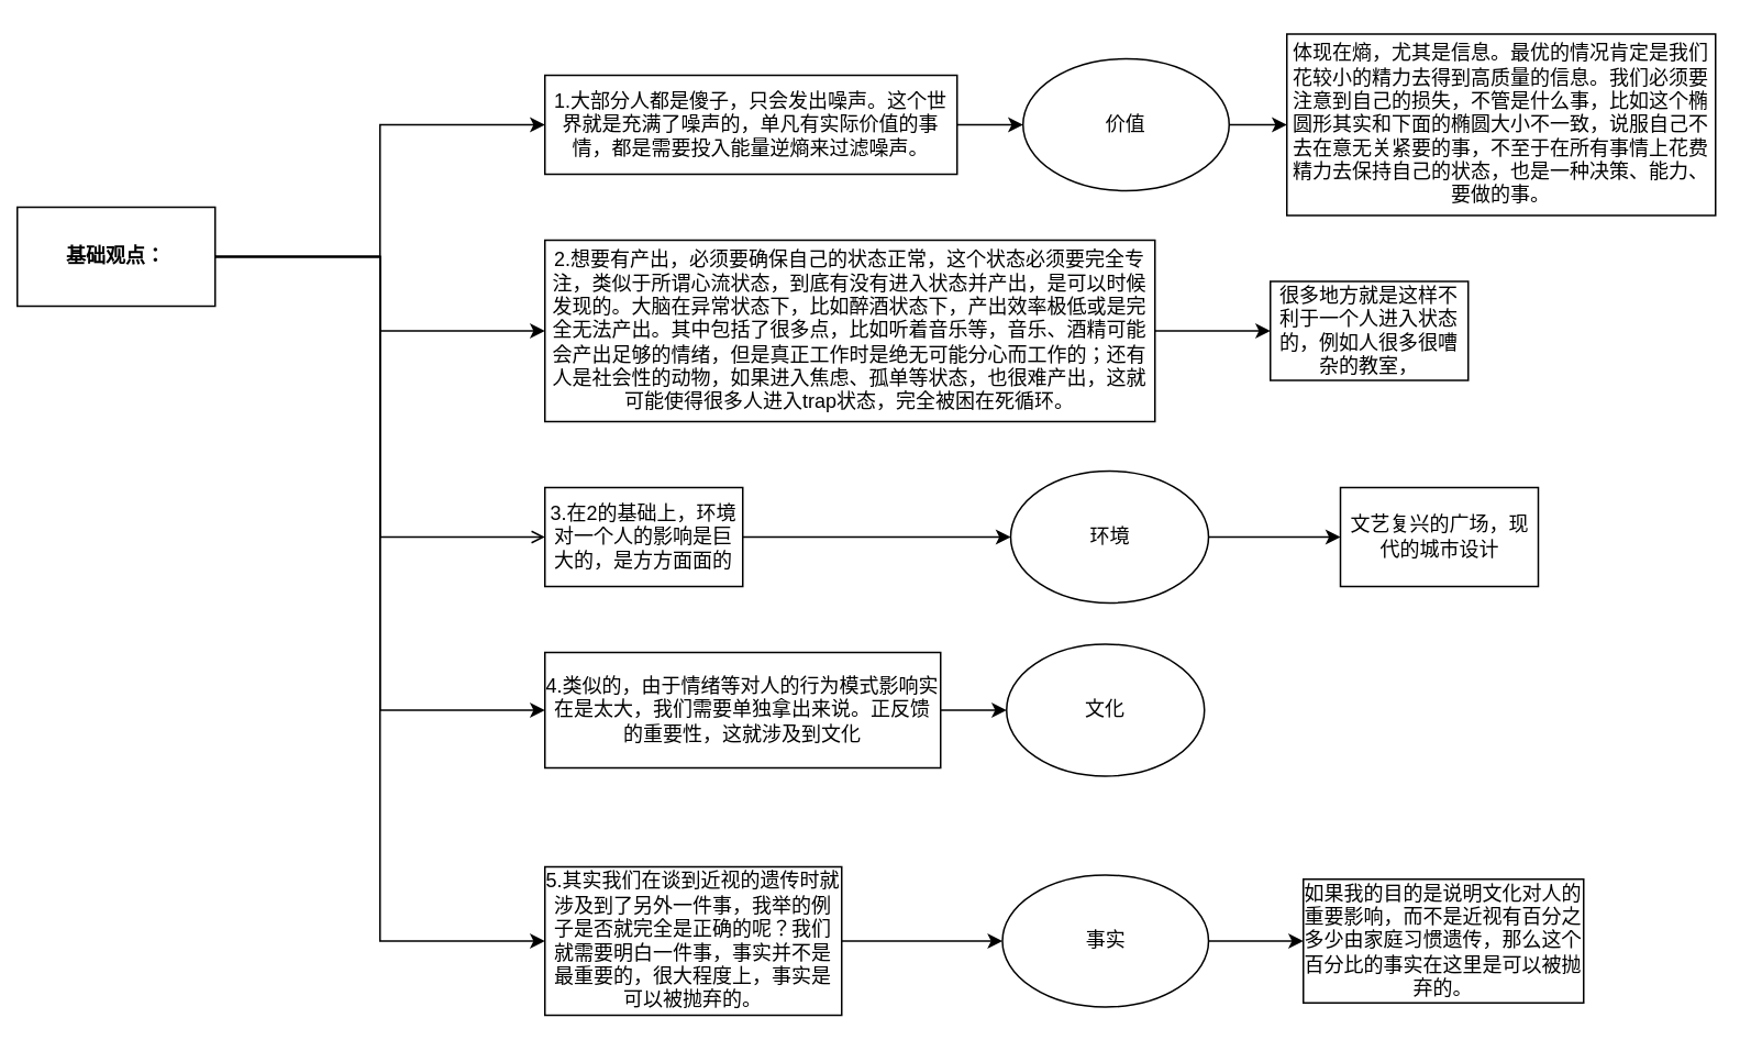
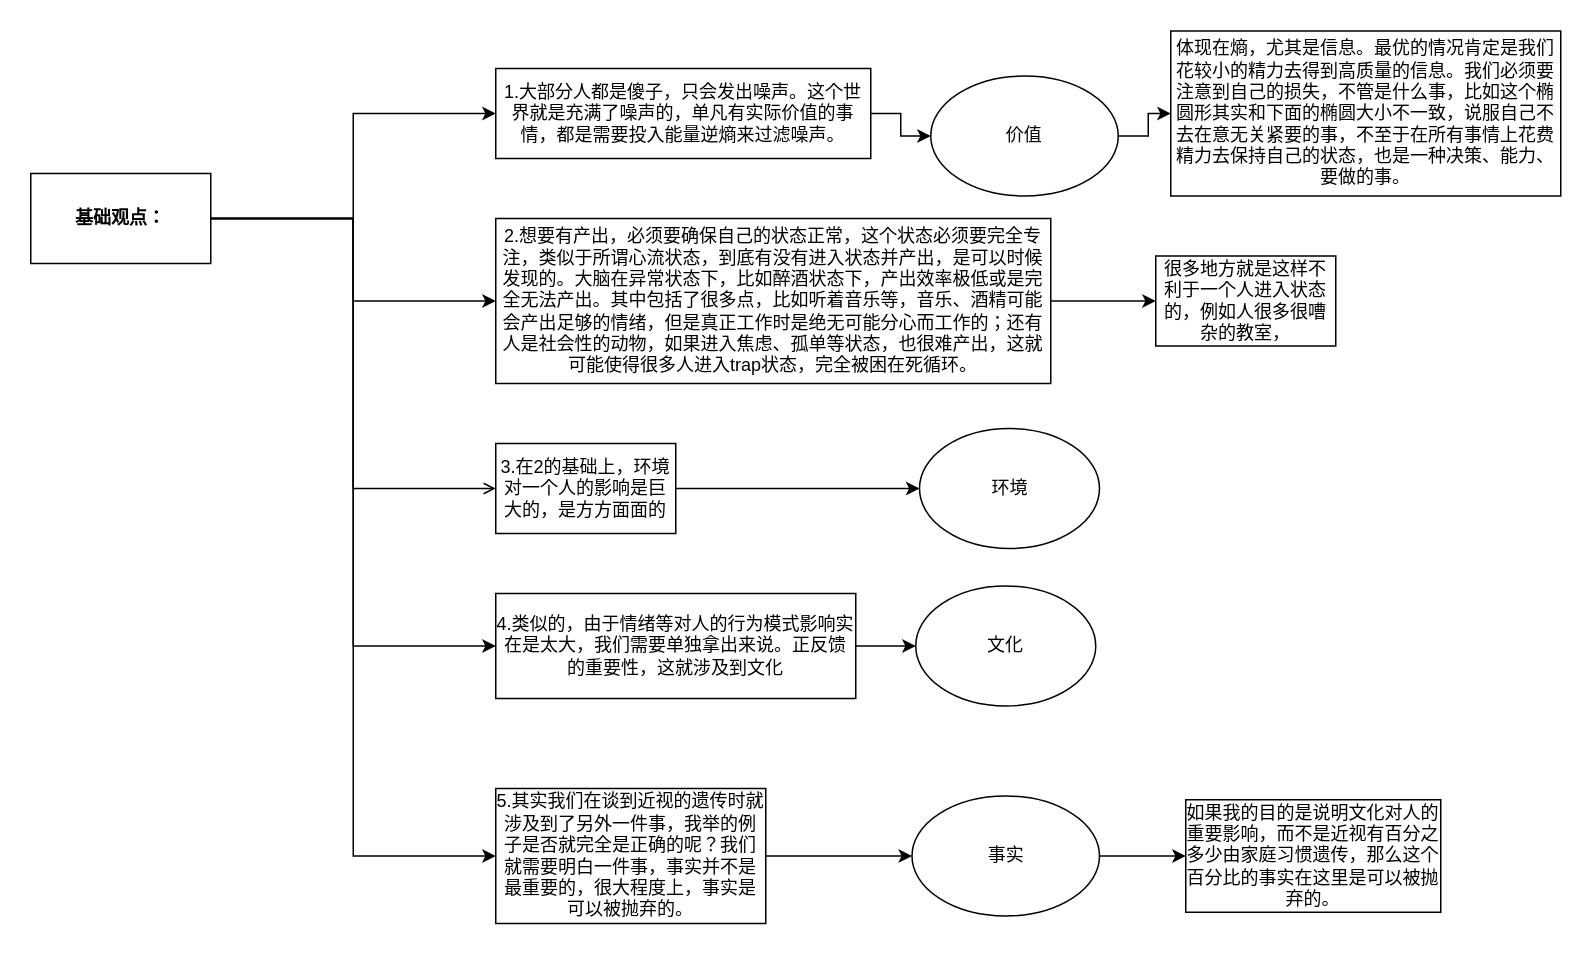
- <mxCell id="27" value="价值" style="ellipse;whiteSpace=wrap;html=1;rounded=0;" vertex="1" parent="1"><mxGeometry x="620" y="35" width="125" height="80" as="geometry" /></mxCell>
+ <mxCell id="27" value="价值" style="ellipse;whiteSpace=wrap;html=1;rounded=0;" vertex="1" parent="1"><mxGeometry x="620" y="50" width="125" height="80" as="geometry" /></mxCell>
- <mxCell id="7" value="&lt;b&gt;基础观点：&lt;/b&gt;" style="rounded=0;whiteSpace=wrap;html=1;" parent="1" vertex="1"><mxGeometry x="10" y="125" width="120" height="60" as="geometry" /></mxCell>
+ <mxCell id="7" value="&lt;b&gt;基础观点：&lt;/b&gt;" style="rounded=0;whiteSpace=wrap;html=1;" parent="1" vertex="1"><mxGeometry x="20" y="115" width="120" height="60" as="geometry" /></mxCell>
- <mxCell id="22" value="" style="edgeStyle=orthogonalEdgeStyle;rounded=0;orthogonalLoop=1;jettySize=auto;html=1;" edge="1" parent="1" source="23" target="25"><mxGeometry relative="1" as="geometry" /></mxCell>
- <mxCell id="25" value="文艺复兴的广场，现代的城市设计" style="whiteSpace=wrap;html=1;rounded=0;" vertex="1" parent="1"><mxGeometry x="812.5" y="295" width="120" height="60" as="geometry" /></mxCell>
